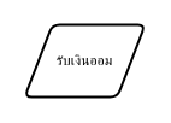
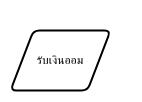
- <mxCell id="2" value="รับเงินออม" style="shape=parallelogram;html=1;strokeWidth=2;perimeter=parallelogramPerimeter;whiteSpace=wrap;rounded=1;arcSize=12;size=0.23;" vertex="1" parent="1"><mxGeometry x="20" y="20" width="100" height="60" as="geometry" /></mxCell>
+ <mxCell id="2" value="รับเงินออม" style="shape=parallelogram;html=1;strokeWidth=2;perimeter=parallelogramPerimeter;whiteSpace=wrap;rounded=1;arcSize=12;size=0.23;" vertex="1" parent="1"><mxGeometry x="10" y="30" width="100" height="60" as="geometry" /></mxCell>
